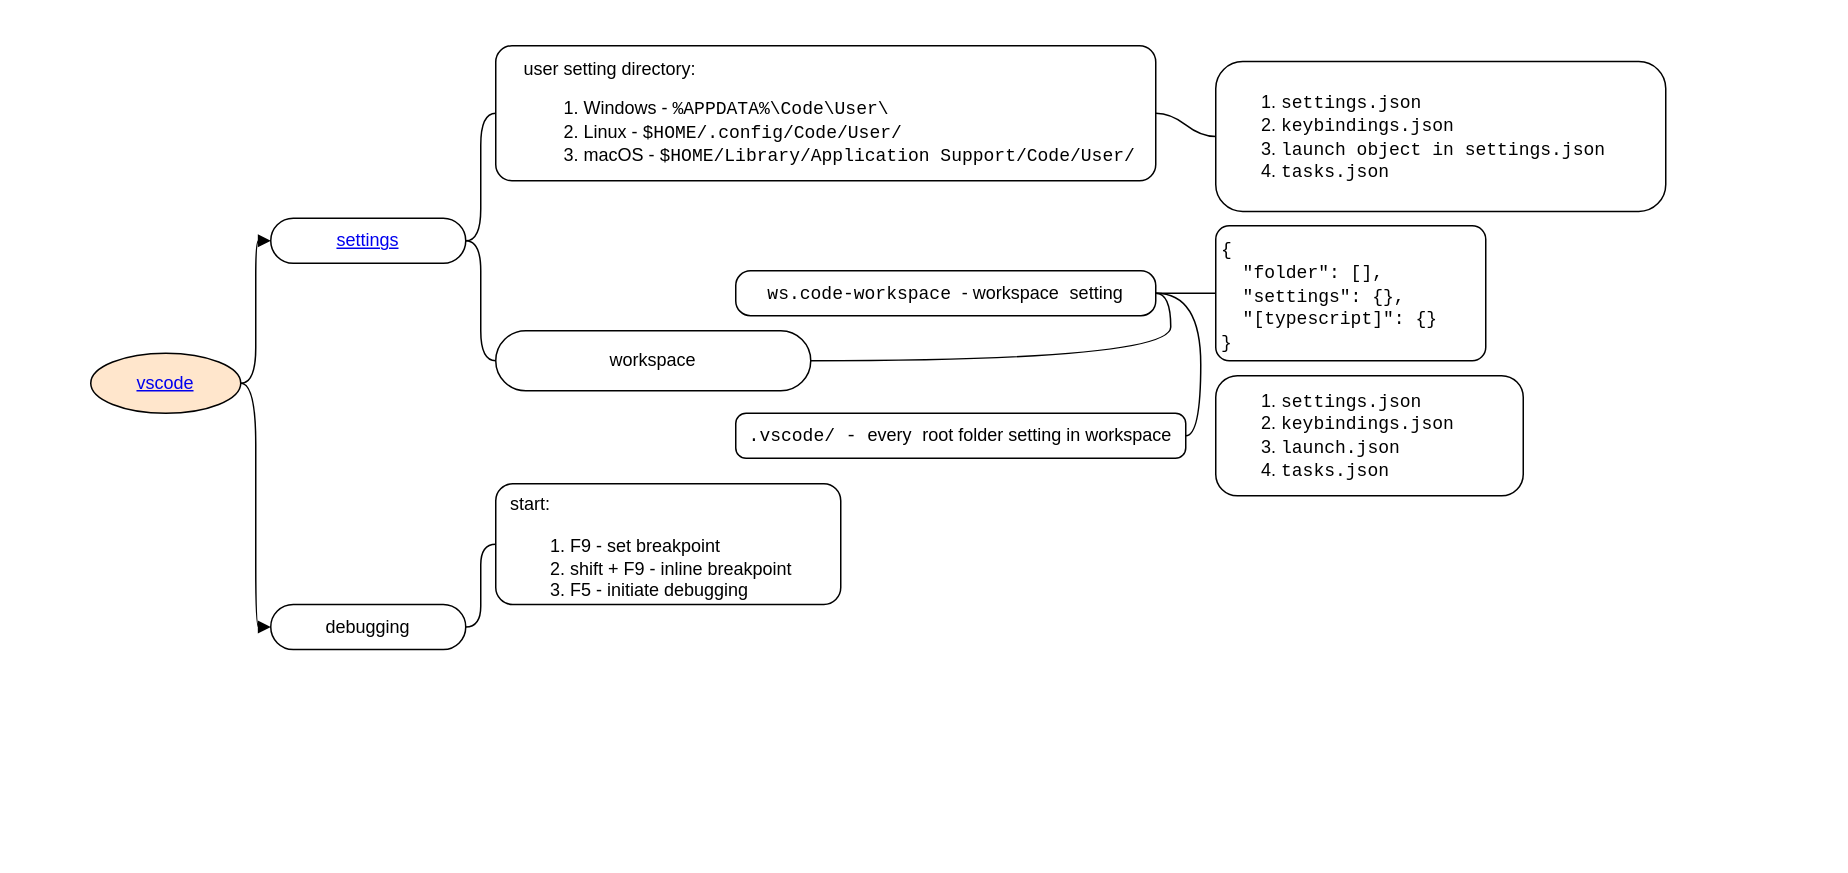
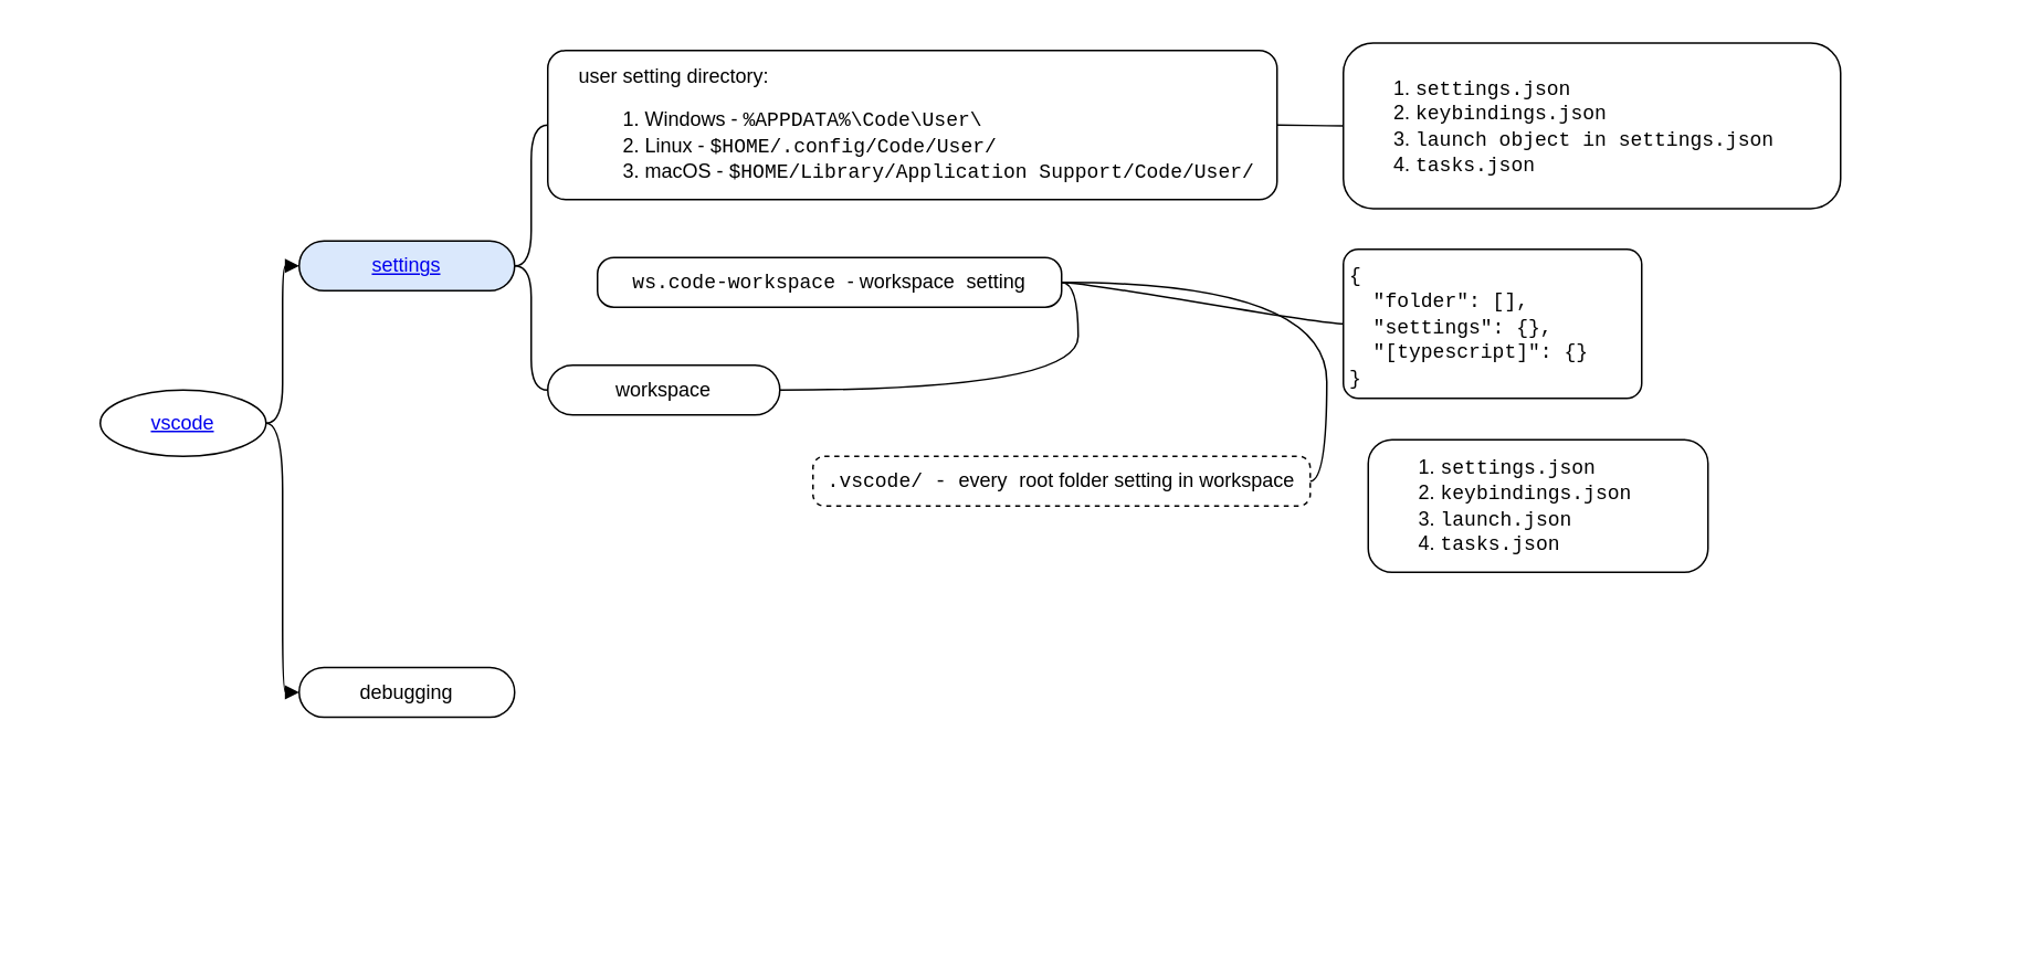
- <mxCell id="7" value="&lt;ol&gt;&lt;li&gt;&lt;font face=&quot;Courier New&quot;&gt;settings.json&lt;/font&gt;&lt;/li&gt;&lt;li&gt;&lt;font face=&quot;Courier New&quot;&gt;keybindings.json&lt;/font&gt;&lt;/li&gt;&lt;li&gt;&lt;font face=&quot;Courier New&quot;&gt;launch object in settings.json&lt;/font&gt;&lt;/li&gt;&lt;li&gt;&lt;font face=&quot;Courier New&quot;&gt;tasks.json&lt;/font&gt;&lt;/li&gt;&lt;/ol&gt;" style="whiteSpace=wrap;html=1;rounded=1;arcSize=18;align=left;verticalAlign=middle;container=1;recursiveResize=0;strokeWidth=1;autosize=1;spacing=4;treeFolding=1;treeMoving=1;" parent="2" vertex="1"><mxGeometry x="790" y="20.5" width="300" height="100" as="geometry" /></mxCell>
+ <mxCell id="7" value="&lt;ol&gt;&lt;li&gt;&lt;font face=&quot;Courier New&quot;&gt;settings.json&lt;/font&gt;&lt;/li&gt;&lt;li&gt;&lt;font face=&quot;Courier New&quot;&gt;keybindings.json&lt;/font&gt;&lt;/li&gt;&lt;li&gt;&lt;font face=&quot;Courier New&quot;&gt;launch object in settings.json&lt;/font&gt;&lt;/li&gt;&lt;li&gt;&lt;font face=&quot;Courier New&quot;&gt;tasks.json&lt;/font&gt;&lt;/li&gt;&lt;/ol&gt;" style="whiteSpace=wrap;html=1;rounded=1;arcSize=18;align=left;verticalAlign=middle;container=1;recursiveResize=0;strokeWidth=1;autosize=1;spacing=4;treeFolding=1;treeMoving=1;" parent="2" vertex="1"><mxGeometry x="790" y="5.5" width="300" height="100" as="geometry" /></mxCell>
- <mxCell id="18" value="&lt;a href=&quot;https://code.visualstudio.com/docs/getstarted/settings&quot;&gt;settings&lt;/a&gt;" style="whiteSpace=wrap;html=1;rounded=1;arcSize=50;align=center;verticalAlign=middle;container=1;recursiveResize=0;strokeWidth=1;autosize=1;spacing=4;treeFolding=1;treeMoving=1;" parent="2" vertex="1"><mxGeometry x="160" y="125" width="130" height="30" as="geometry" /></mxCell>
+ <mxCell id="18" value="&lt;a href=&quot;https://code.visualstudio.com/docs/getstarted/settings&quot;&gt;settings&lt;/a&gt;" style="whiteSpace=wrap;html=1;rounded=1;arcSize=50;align=center;verticalAlign=middle;container=1;recursiveResize=0;strokeWidth=1;autosize=1;spacing=4;treeFolding=1;treeMoving=1;fillColor=#dae8fc;" parent="2" vertex="1"><mxGeometry x="160" y="125" width="130" height="30" as="geometry" /></mxCell>
- <mxCell id="14" value="&lt;font face=&quot;Courier New&quot;&gt;ws.code-workspace &lt;/font&gt;- workspace&lt;font face=&quot;Courier New&quot;&gt;&amp;nbsp;&lt;/font&gt;setting" style="whiteSpace=wrap;html=1;rounded=1;arcSize=33;align=center;verticalAlign=middle;container=1;recursiveResize=0;strokeWidth=1;autosize=1;spacing=4;treeFolding=1;treeMoving=1;" parent="2" vertex="1"><mxGeometry x="470" y="160" width="280" height="30" as="geometry" /></mxCell>
+ <mxCell id="14" value="&lt;font face=&quot;Courier New&quot;&gt;ws.code-workspace &lt;/font&gt;- workspace&lt;font face=&quot;Courier New&quot;&gt;&amp;nbsp;&lt;/font&gt;setting" style="whiteSpace=wrap;html=1;rounded=1;arcSize=33;align=center;verticalAlign=middle;container=1;recursiveResize=0;strokeWidth=1;autosize=1;spacing=4;treeFolding=1;treeMoving=1;" parent="2" vertex="1"><mxGeometry x="340" y="135" width="280" height="30" as="geometry" /></mxCell>
- <mxCell id="9" value="workspace" style="whiteSpace=wrap;html=1;rounded=1;arcSize=50;align=center;verticalAlign=middle;container=1;recursiveResize=0;strokeWidth=1;autosize=1;spacing=4;treeFolding=1;treeMoving=1;" parent="2" vertex="1"><mxGeometry x="310" y="200" width="210" height="40" as="geometry" /></mxCell>
+ <mxCell id="9" value="workspace" style="whiteSpace=wrap;html=1;rounded=1;arcSize=50;align=center;verticalAlign=middle;container=1;recursiveResize=0;strokeWidth=1;autosize=1;spacing=4;treeFolding=1;treeMoving=1;" parent="2" vertex="1"><mxGeometry x="310" y="200" width="140" height="30" as="geometry" /></mxCell>
- <mxCell id="4" value="&lt;a href=&quot;https://code.visualstudio.com/&quot;&gt;vscode&lt;/a&gt;" style="ellipse;whiteSpace=wrap;html=1;align=center;container=1;recursiveResize=0;treeFolding=1;treeMoving=1;fillColor=#ffe6cc;" parent="2" vertex="1"><mxGeometry x="40" y="215" width="100" height="40" as="geometry" /></mxCell>
+ <mxCell id="4" value="&lt;a href=&quot;https://code.visualstudio.com/&quot;&gt;vscode&lt;/a&gt;" style="ellipse;whiteSpace=wrap;html=1;align=center;container=1;recursiveResize=0;treeFolding=1;treeMoving=1;" parent="2" vertex="1"><mxGeometry x="40" y="215" width="100" height="40" as="geometry" /></mxCell>
- <mxCell id="10" value="&lt;font face=&quot;Courier New&quot;&gt;.vscode/ - &lt;/font&gt;every&lt;font face=&quot;Courier New&quot;&gt;&amp;nbsp;&lt;/font&gt;root folder setting in workspace" style="whiteSpace=wrap;html=1;rounded=1;arcSize=23;align=center;verticalAlign=middle;container=1;recursiveResize=0;strokeWidth=1;autosize=1;spacing=4;treeFolding=1;treeMoving=1;" parent="2" vertex="1"><mxGeometry x="470" y="255" width="300" height="30" as="geometry" /></mxCell>
+ <mxCell id="10" value="&lt;font face=&quot;Courier New&quot;&gt;.vscode/ - &lt;/font&gt;every&lt;font face=&quot;Courier New&quot;&gt;&amp;nbsp;&lt;/font&gt;root folder setting in workspace" style="whiteSpace=wrap;html=1;rounded=1;arcSize=23;align=center;verticalAlign=middle;container=1;recursiveResize=0;strokeWidth=1;autosize=1;spacing=4;treeFolding=1;treeMoving=1;dashed=1;" parent="2" vertex="1"><mxGeometry x="470" y="255" width="300" height="30" as="geometry" /></mxCell>
- <mxCell id="12" value="&lt;ol&gt;&lt;li&gt;&lt;font face=&quot;Courier New&quot;&gt;settings.json&lt;/font&gt;&lt;/li&gt;&lt;li&gt;&lt;font face=&quot;Courier New&quot;&gt;keybindings.json&lt;/font&gt;&lt;/li&gt;&lt;li&gt;&lt;font face=&quot;Courier New&quot;&gt;launch.json&lt;/font&gt;&lt;/li&gt;&lt;li&gt;&lt;font face=&quot;Courier New&quot;&gt;tasks.json&lt;/font&gt;&lt;/li&gt;&lt;/ol&gt;" style="whiteSpace=wrap;html=1;rounded=1;arcSize=18;align=left;verticalAlign=middle;container=1;recursiveResize=0;strokeWidth=1;autosize=1;spacing=4;treeFolding=1;treeMoving=1;" parent="2" vertex="1"><mxGeometry x="790" y="230" width="205" height="80" as="geometry" /></mxCell>
+ <mxCell id="12" value="&lt;ol&gt;&lt;li&gt;&lt;font face=&quot;Courier New&quot;&gt;settings.json&lt;/font&gt;&lt;/li&gt;&lt;li&gt;&lt;font face=&quot;Courier New&quot;&gt;keybindings.json&lt;/font&gt;&lt;/li&gt;&lt;li&gt;&lt;font face=&quot;Courier New&quot;&gt;launch.json&lt;/font&gt;&lt;/li&gt;&lt;li&gt;&lt;font face=&quot;Courier New&quot;&gt;tasks.json&lt;/font&gt;&lt;/li&gt;&lt;/ol&gt;" style="whiteSpace=wrap;html=1;rounded=1;arcSize=18;align=left;verticalAlign=middle;container=1;recursiveResize=0;strokeWidth=1;autosize=1;spacing=4;treeFolding=1;treeMoving=1;" parent="2" vertex="1"><mxGeometry x="805" y="245" width="205" height="80" as="geometry" /></mxCell>
- <mxCell id="22" value="&lt;h3&gt;&lt;span style=&quot;font-size: 12px ; font-weight: normal&quot;&gt;start:&lt;/span&gt;&lt;br&gt;&lt;/h3&gt;&lt;ol&gt;&lt;li&gt;F9 - set breakpoint&lt;/li&gt;&lt;li&gt;shift + F9 - inline breakpoint&lt;/li&gt;&lt;li&gt;F5 - initiate debugging&amp;nbsp;&lt;/li&gt;&lt;/ol&gt;" style="whiteSpace=wrap;html=1;rounded=1;arcSize=14;align=left;verticalAlign=middle;container=1;recursiveResize=0;strokeWidth=1;autosize=1;spacing=4;treeFolding=1;treeMoving=1;spacingLeft=6;" parent="2" vertex="1"><mxGeometry x="310" y="302" width="230" height="80.5" as="geometry" /></mxCell>
- <mxCell id="21" value="" style="edgeStyle=entityRelationEdgeStyle;startArrow=none;endArrow=none;segment=10;curved=1;" parent="2" source="20" target="22" edge="1"><mxGeometry relative="1" as="geometry"><mxPoint x="170" y="305" as="sourcePoint" /></mxGeometry></mxCell>
